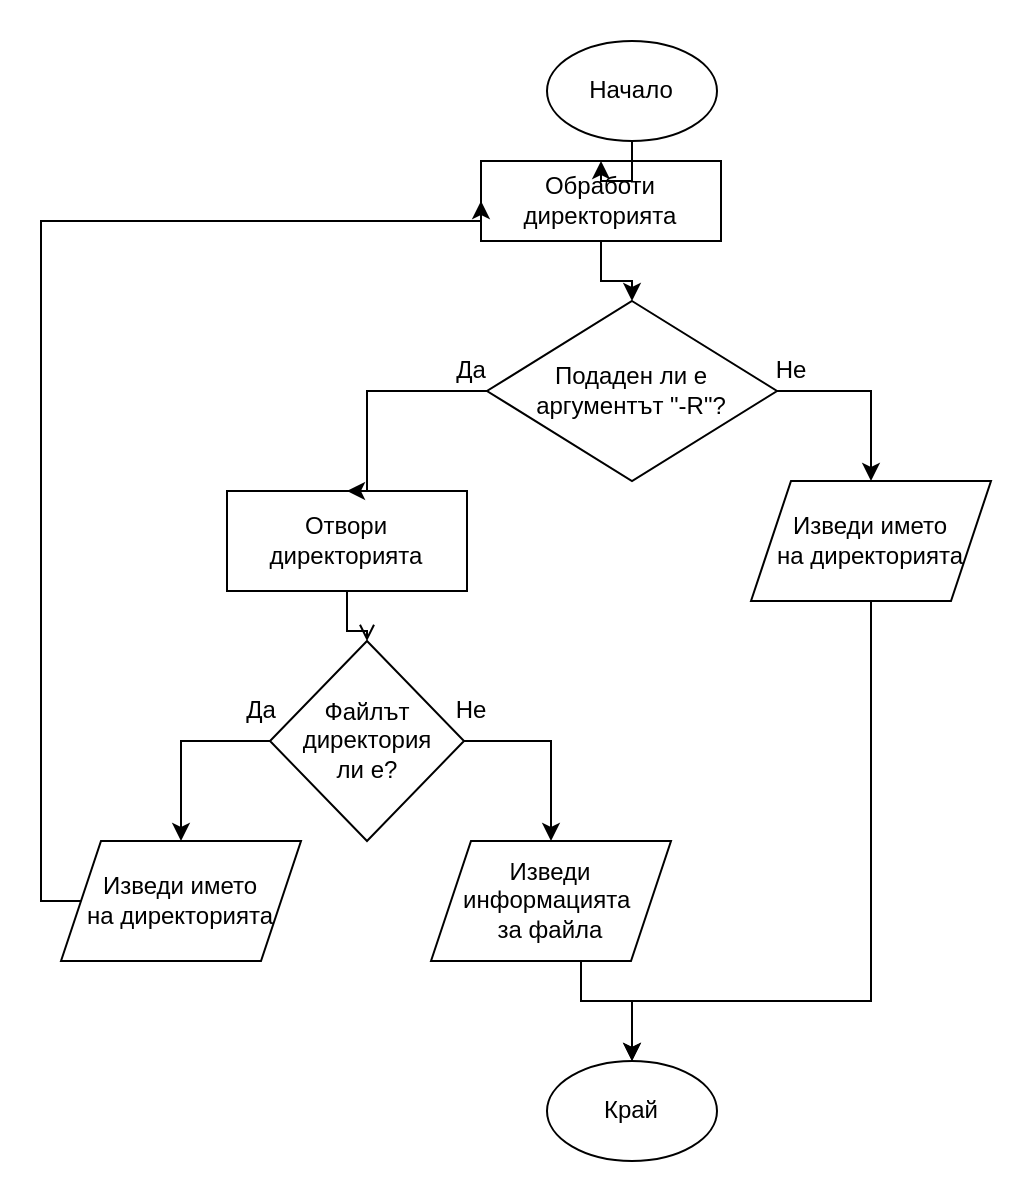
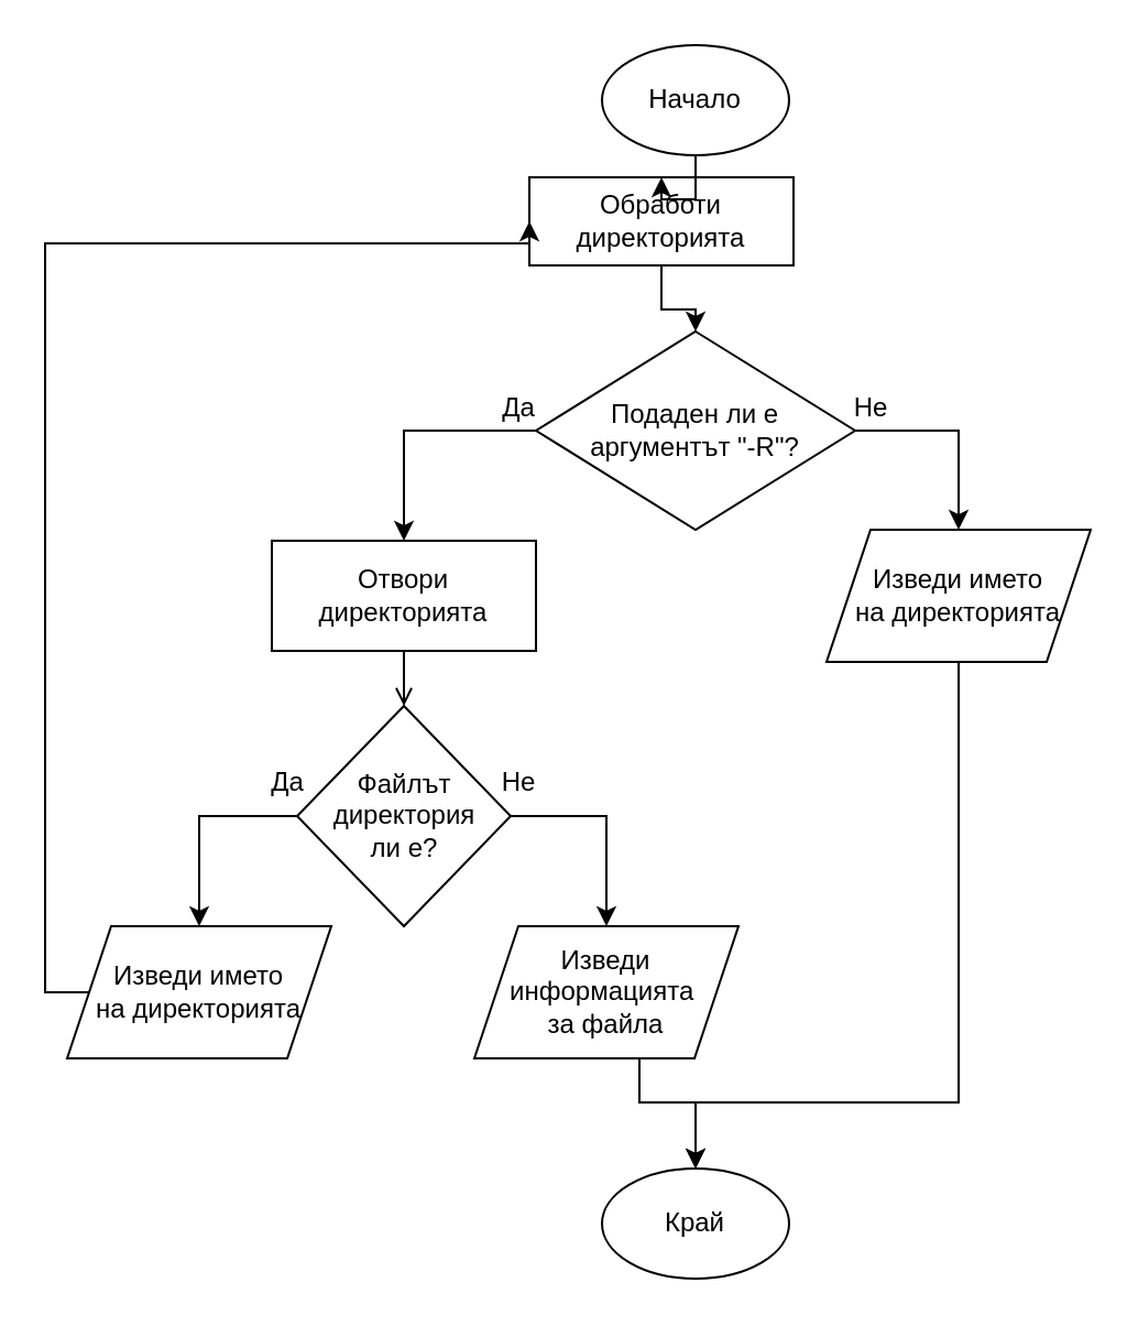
- <mxCell id="10" value="Отвори директорията" style="rounded=0;whiteSpace=wrap;html=1;fillColor=none;" vertex="1" parent="1"><mxGeometry x="113" y="245" width="120" height="50" as="geometry" /></mxCell>
+ <mxCell id="10" value="Отвори директорията" style="rounded=0;whiteSpace=wrap;html=1;fillColor=none;" vertex="1" parent="1"><mxGeometry x="123" y="245" width="120" height="50" as="geometry" /></mxCell>
